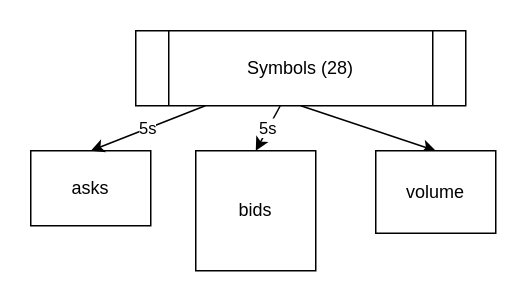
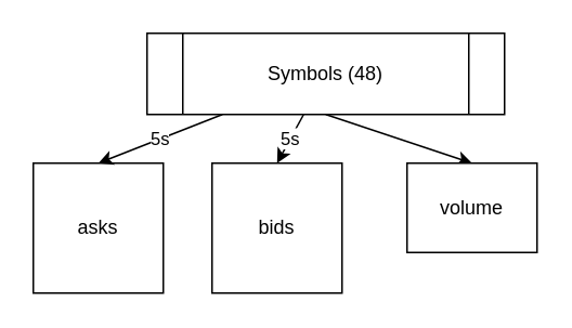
- <mxCell id="7" value="Symbols (28)" style="shape=process;whiteSpace=wrap;html=1;backgroundOutline=1;" parent="1" vertex="1"><mxGeometry x="90" y="20" width="220" height="50" as="geometry" /></mxCell>
+ <mxCell id="7" value="Symbols (48)" style="shape=process;whiteSpace=wrap;html=1;backgroundOutline=1;" parent="1" vertex="1"><mxGeometry x="90" y="20" width="220" height="50" as="geometry" /></mxCell>
- <mxCell id="2" value="asks" style="whiteSpace=wrap;html=1;aspect=fixed;" parent="1" vertex="1"><mxGeometry x="20" y="100" width="80" height="50" as="geometry" /></mxCell>
+ <mxCell id="2" value="asks" style="whiteSpace=wrap;html=1;aspect=fixed;" parent="1" vertex="1"><mxGeometry x="20" y="100" width="80" height="80" as="geometry" /></mxCell>
